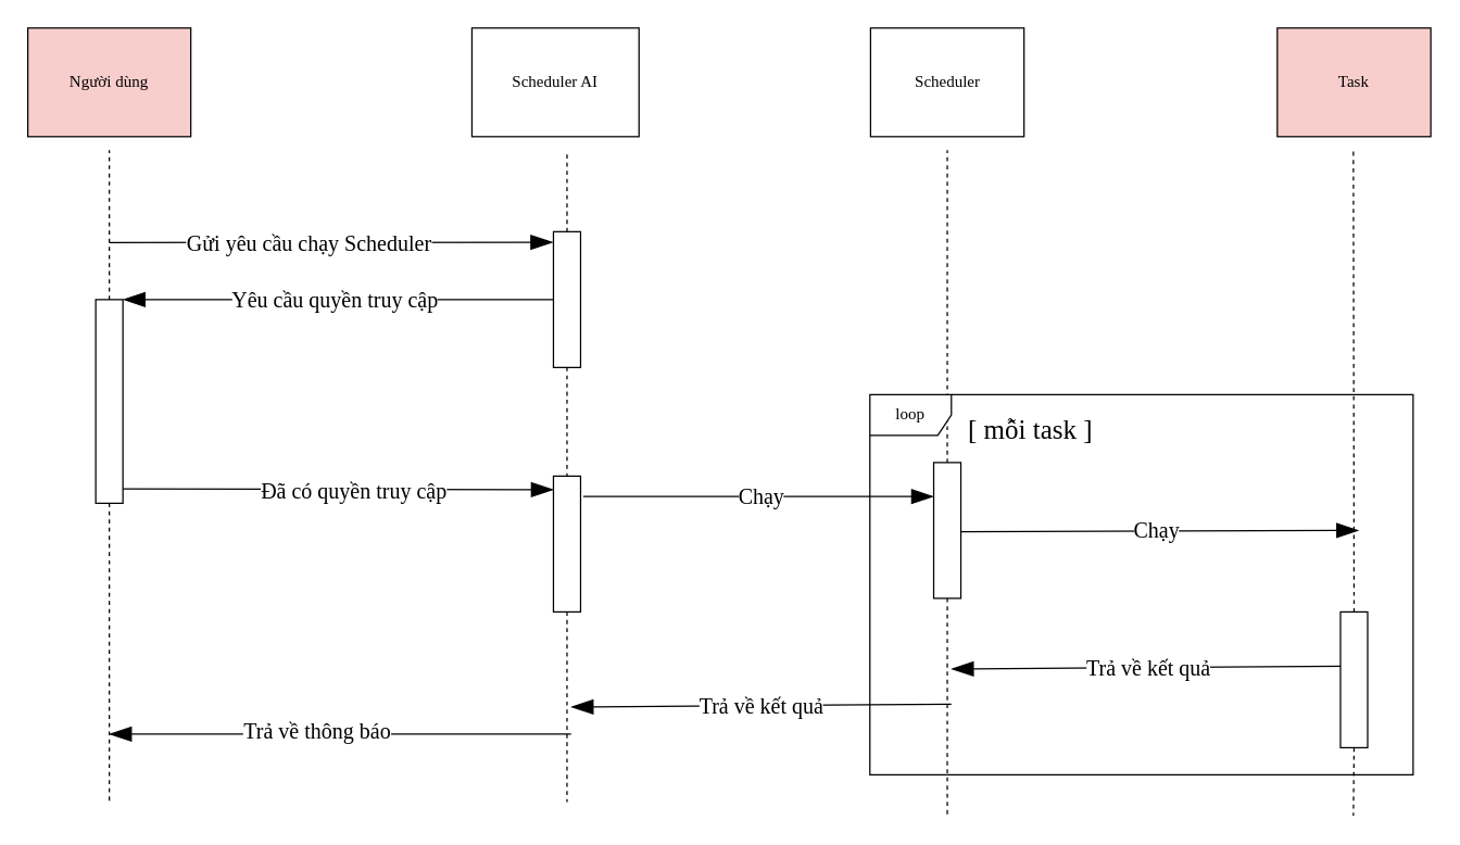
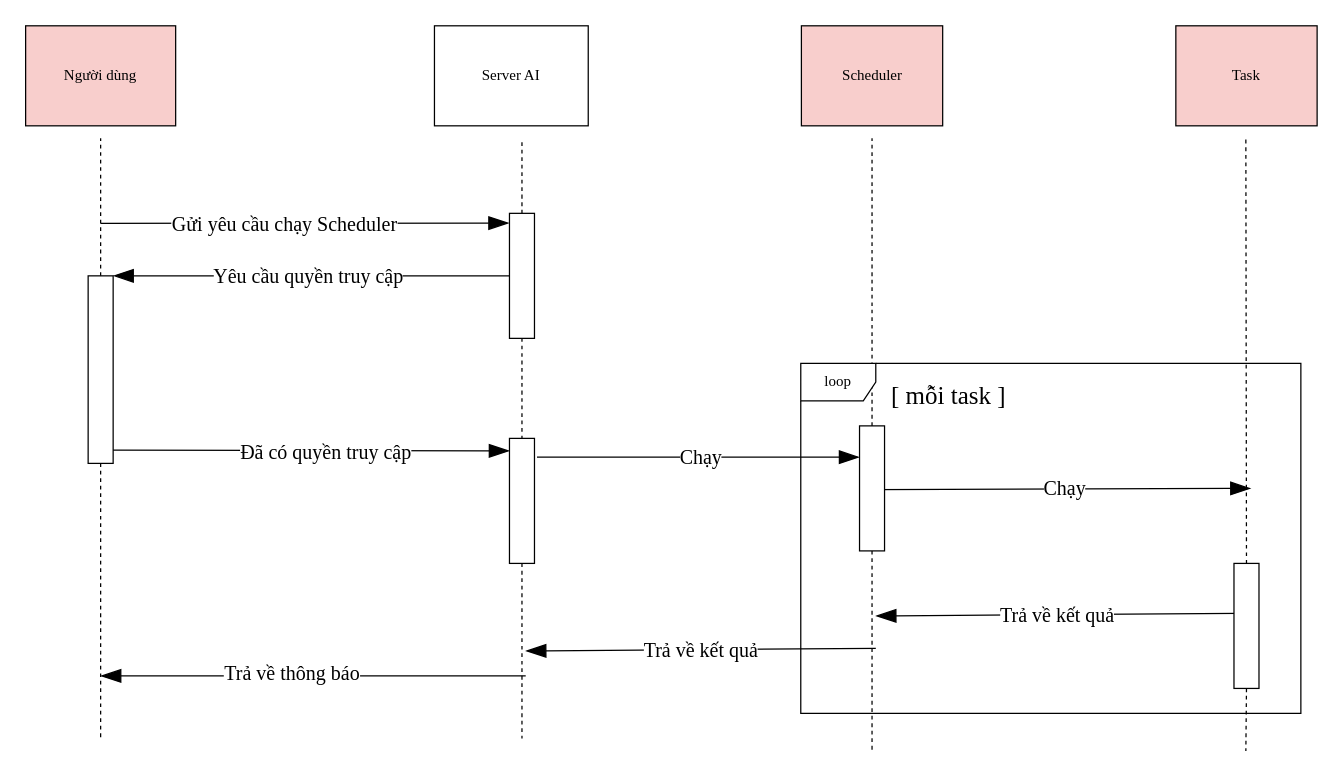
- <mxCell id="14" value="Scheduler AI" style="rounded=0;whiteSpace=wrap;html=1;fontFamily=Architects Daughter;fontSource=https://fonts.googleapis.com/css?family=Architects+Daughter;" parent="1" vertex="1"><mxGeometry x="347" y="20" width="123" height="80" as="geometry" /></mxCell>
+ <mxCell id="14" value="Server AI" style="rounded=0;whiteSpace=wrap;html=1;fontFamily=Architects Daughter;fontSource=https://fonts.googleapis.com/css?family=Architects+Daughter;" parent="1" vertex="1"><mxGeometry x="347" y="20" width="123" height="80" as="geometry" /></mxCell>
- <mxCell id="15" value="Scheduler" style="rounded=0;whiteSpace=wrap;html=1;fontFamily=Architects Daughter;fontSource=https://fonts.googleapis.com/css?family=Architects+Daughter;" parent="1" vertex="1"><mxGeometry x="640.5" y="20" width="113" height="80" as="geometry" /></mxCell>
+ <mxCell id="15" value="Scheduler" style="rounded=0;whiteSpace=wrap;html=1;fontFamily=Architects Daughter;fontSource=https://fonts.googleapis.com/css?family=Architects+Daughter;fillColor=#f8cecc;" parent="1" vertex="1"><mxGeometry x="640.5" y="20" width="113" height="80" as="geometry" /></mxCell>
